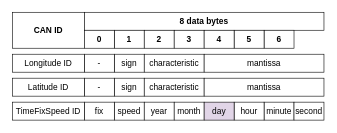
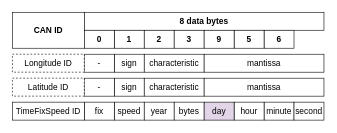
- <mxCell id="29" value="4" style="rounded=0;whiteSpace=wrap;html=1;fontSize=14;fontStyle=1" vertex="1" parent="1"><mxGeometry x="340" y="50" width="50" height="30" as="geometry" /></mxCell>
+ <mxCell id="29" value="9" style="rounded=0;whiteSpace=wrap;html=1;fontSize=14;fontStyle=1" vertex="1" parent="1"><mxGeometry x="340" y="50" width="50" height="30" as="geometry" /></mxCell>
- <mxCell id="15" value="Longitude ID" style="rounded=0;whiteSpace=wrap;html=1;fontSize=14;" vertex="1" parent="1"><mxGeometry x="20" y="90" width="120" height="30" as="geometry" /></mxCell>
+ <mxCell id="15" value="Longitude ID" style="rounded=0;whiteSpace=wrap;html=1;fontSize=14;dashed=1;" vertex="1" parent="1"><mxGeometry x="20" y="90" width="120" height="30" as="geometry" /></mxCell>
- <mxCell id="20" value="Latitude ID" style="rounded=0;whiteSpace=wrap;html=1;fontSize=14;" vertex="1" parent="1"><mxGeometry x="20" y="130" width="120" height="30" as="geometry" /></mxCell>
+ <mxCell id="20" value="Latitude ID" style="rounded=0;whiteSpace=wrap;html=1;fontSize=14;dashed=1;" vertex="1" parent="1"><mxGeometry x="20" y="130" width="120" height="30" as="geometry" /></mxCell>
- <mxCell id="7" value="month" style="rounded=0;whiteSpace=wrap;html=1;fontSize=14;" vertex="1" parent="1"><mxGeometry x="290" y="170" width="50" height="30" as="geometry" /></mxCell>
+ <mxCell id="7" value="bytes" style="rounded=0;whiteSpace=wrap;html=1;fontSize=14;" vertex="1" parent="1"><mxGeometry x="290" y="170" width="50" height="30" as="geometry" /></mxCell>
